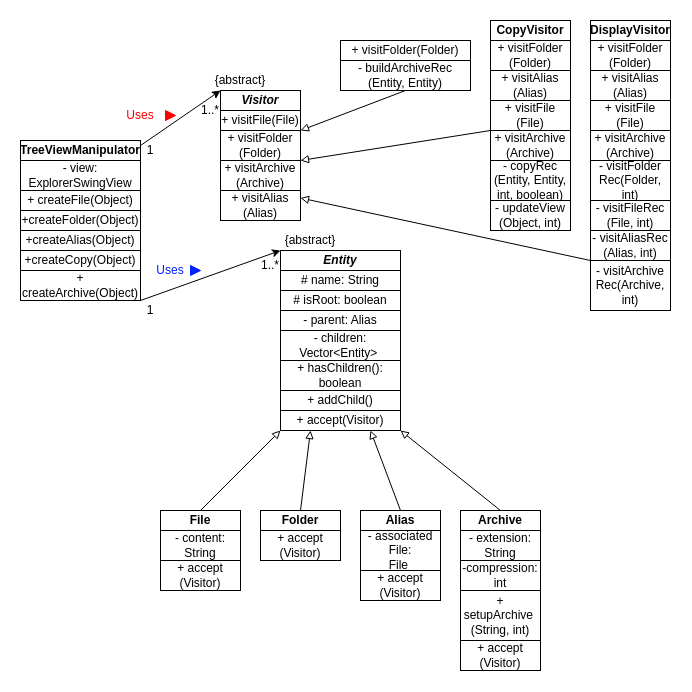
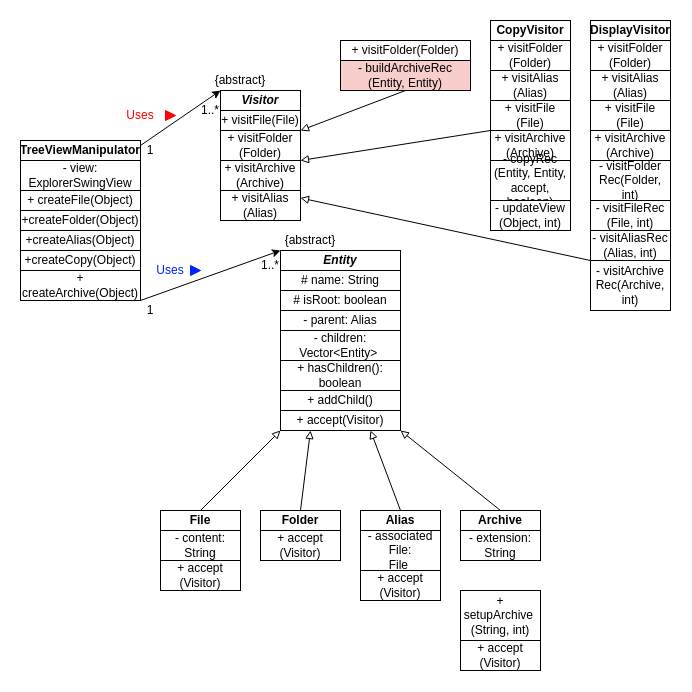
- <mxCell id="41" value="- buildArchiveRec&lt;br&gt;(Entity, Entity)" style="rounded=0;whiteSpace=wrap;html=1;" vertex="1" parent="1"><mxGeometry x="340" y="60" width="130" height="30" as="geometry" /></mxCell>
+ <mxCell id="41" value="- buildArchiveRec&lt;br&gt;(Entity, Entity)" style="rounded=0;whiteSpace=wrap;html=1;fillColor=#f8cecc;" vertex="1" parent="1"><mxGeometry x="340" y="60" width="130" height="30" as="geometry" /></mxCell>
- <mxCell id="47" value="- copyRec (Entity, Entity, int, boolean)" style="rounded=0;whiteSpace=wrap;html=1;" vertex="1" parent="1"><mxGeometry x="490" y="160" width="80" height="40" as="geometry" /></mxCell>
+ <mxCell id="47" value="- copyRec (Entity, Entity, accept, boolean)" style="rounded=0;whiteSpace=wrap;html=1;" vertex="1" parent="1"><mxGeometry x="490" y="160" width="80" height="40" as="geometry" /></mxCell>
- <mxCell id="21" value="-compression: int" style="rounded=0;whiteSpace=wrap;html=1;" vertex="1" parent="1"><mxGeometry x="460" y="560" width="80" height="30" as="geometry" /></mxCell>
